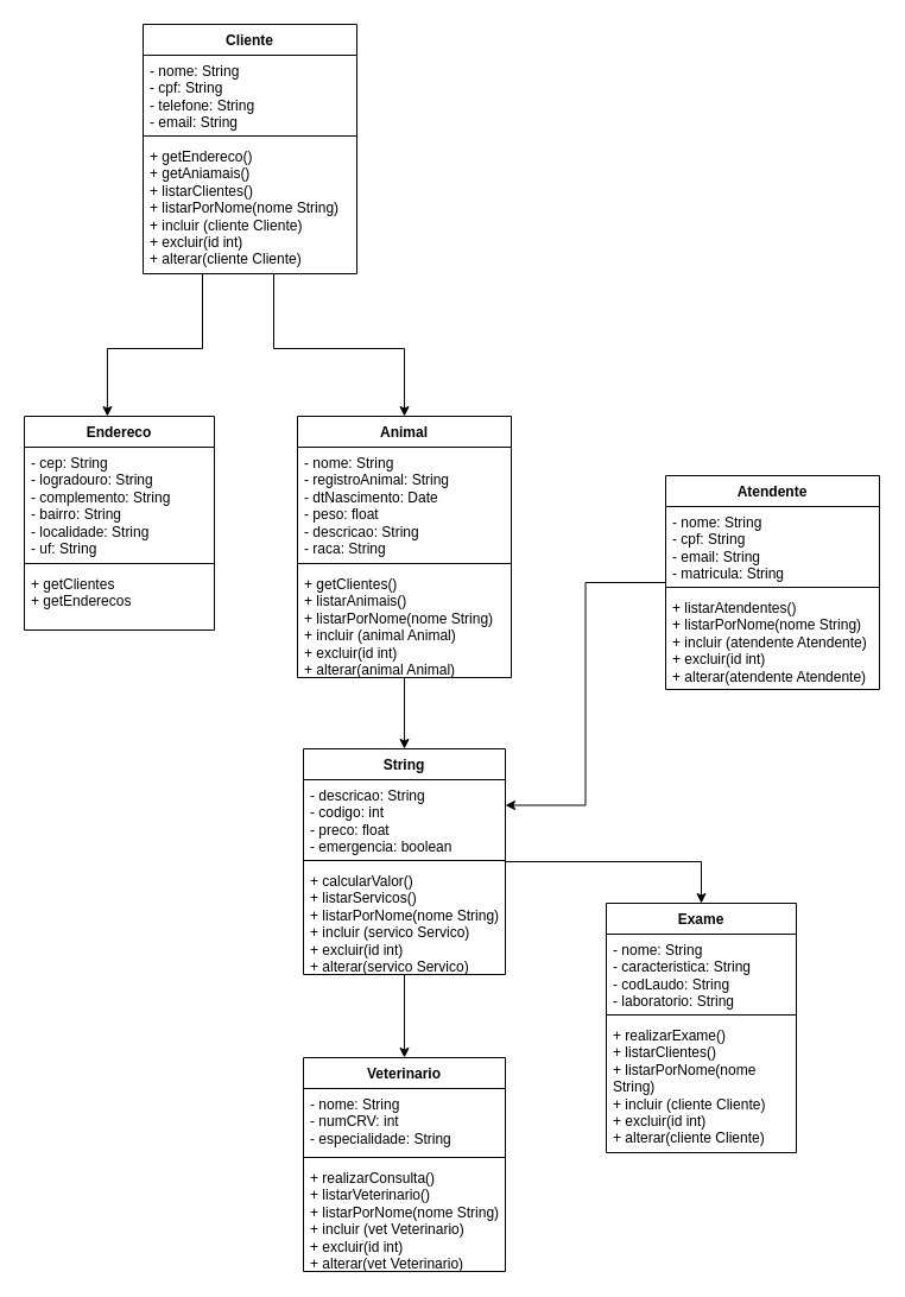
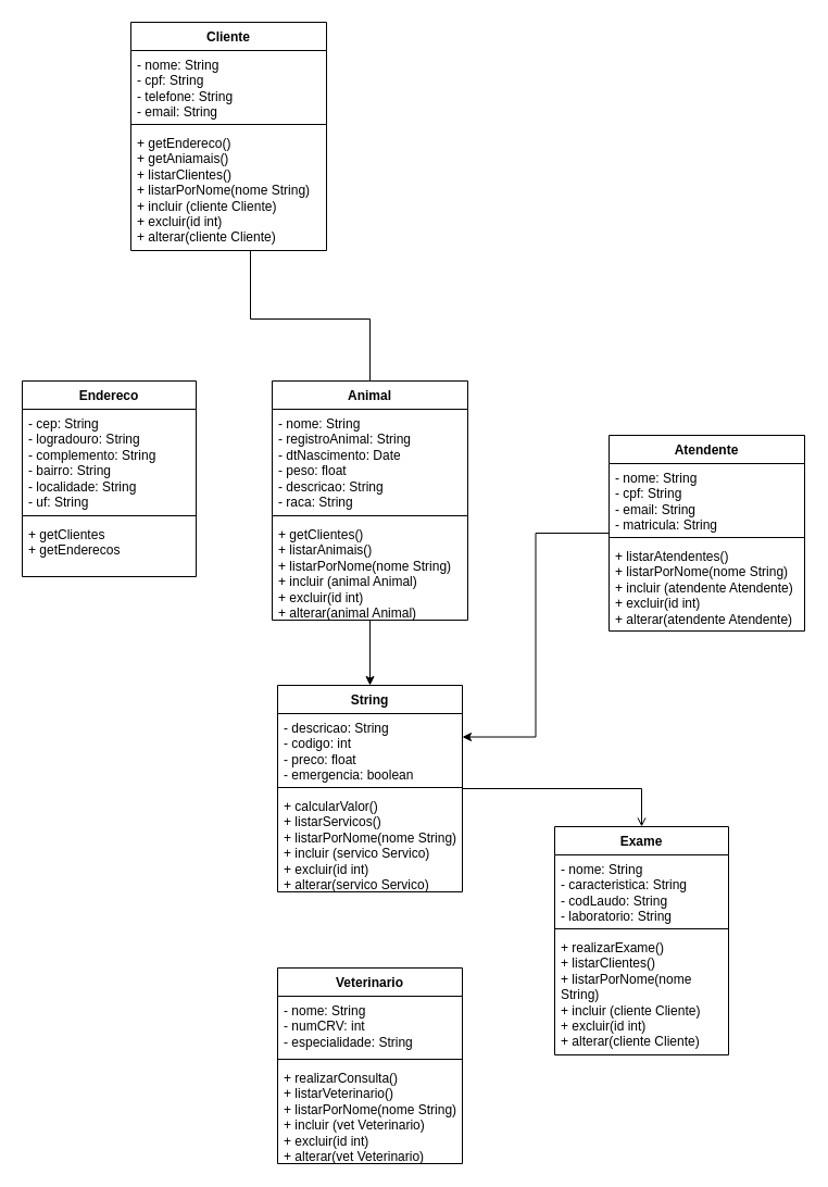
- <mxCell id="30" style="edgeStyle=orthogonalEdgeStyle;rounded=0;orthogonalLoop=1;jettySize=auto;html=1;entryX=0.437;entryY=0;entryDx=0;entryDy=0;entryPerimeter=0;startArrow=none;startFill=0;" edge="1" parent="1" source="3" target="11"><mxGeometry relative="1" as="geometry"><Array as="points"><mxPoint x="170" y="293" /><mxPoint x="90" y="293" /></Array></mxGeometry></mxCell>
- <mxCell id="2" style="edgeStyle=orthogonalEdgeStyle;rounded=0;orthogonalLoop=1;jettySize=auto;html=1;" edge="1" parent="1" source="3" target="20"><mxGeometry relative="1" as="geometry"><Array as="points"><mxPoint x="230" y="293" /><mxPoint x="340" y="293" /></Array></mxGeometry></mxCell>
+ <mxCell id="2" style="edgeStyle=orthogonalEdgeStyle;rounded=0;orthogonalLoop=1;jettySize=auto;html=1;endArrow=none;" edge="1" parent="1" source="3" target="20"><mxGeometry relative="1" as="geometry"><Array as="points"><mxPoint x="230" y="293" /><mxPoint x="340" y="293" /></Array></mxGeometry></mxCell>
- <mxCell id="25" style="edgeStyle=orthogonalEdgeStyle;rounded=0;orthogonalLoop=1;jettySize=auto;html=1;entryX=0.5;entryY=0;entryDx=0;entryDy=0;" edge="1" parent="1" source="26" target="7"><mxGeometry relative="1" as="geometry" /></mxCell>
+ <mxCell id="25" style="edgeStyle=orthogonalEdgeStyle;rounded=0;orthogonalLoop=1;jettySize=auto;html=1;entryX=0.5;entryY=0;entryDx=0;entryDy=0;endArrow=open;" edge="1" parent="1" source="26" target="7"><mxGeometry relative="1" as="geometry" /></mxCell>
- <mxCell id="24" style="edgeStyle=orthogonalEdgeStyle;rounded=0;orthogonalLoop=1;jettySize=auto;html=1;entryX=0.5;entryY=0;entryDx=0;entryDy=0;" edge="1" parent="1" source="26" target="15"><mxGeometry relative="1" as="geometry" /></mxCell>
